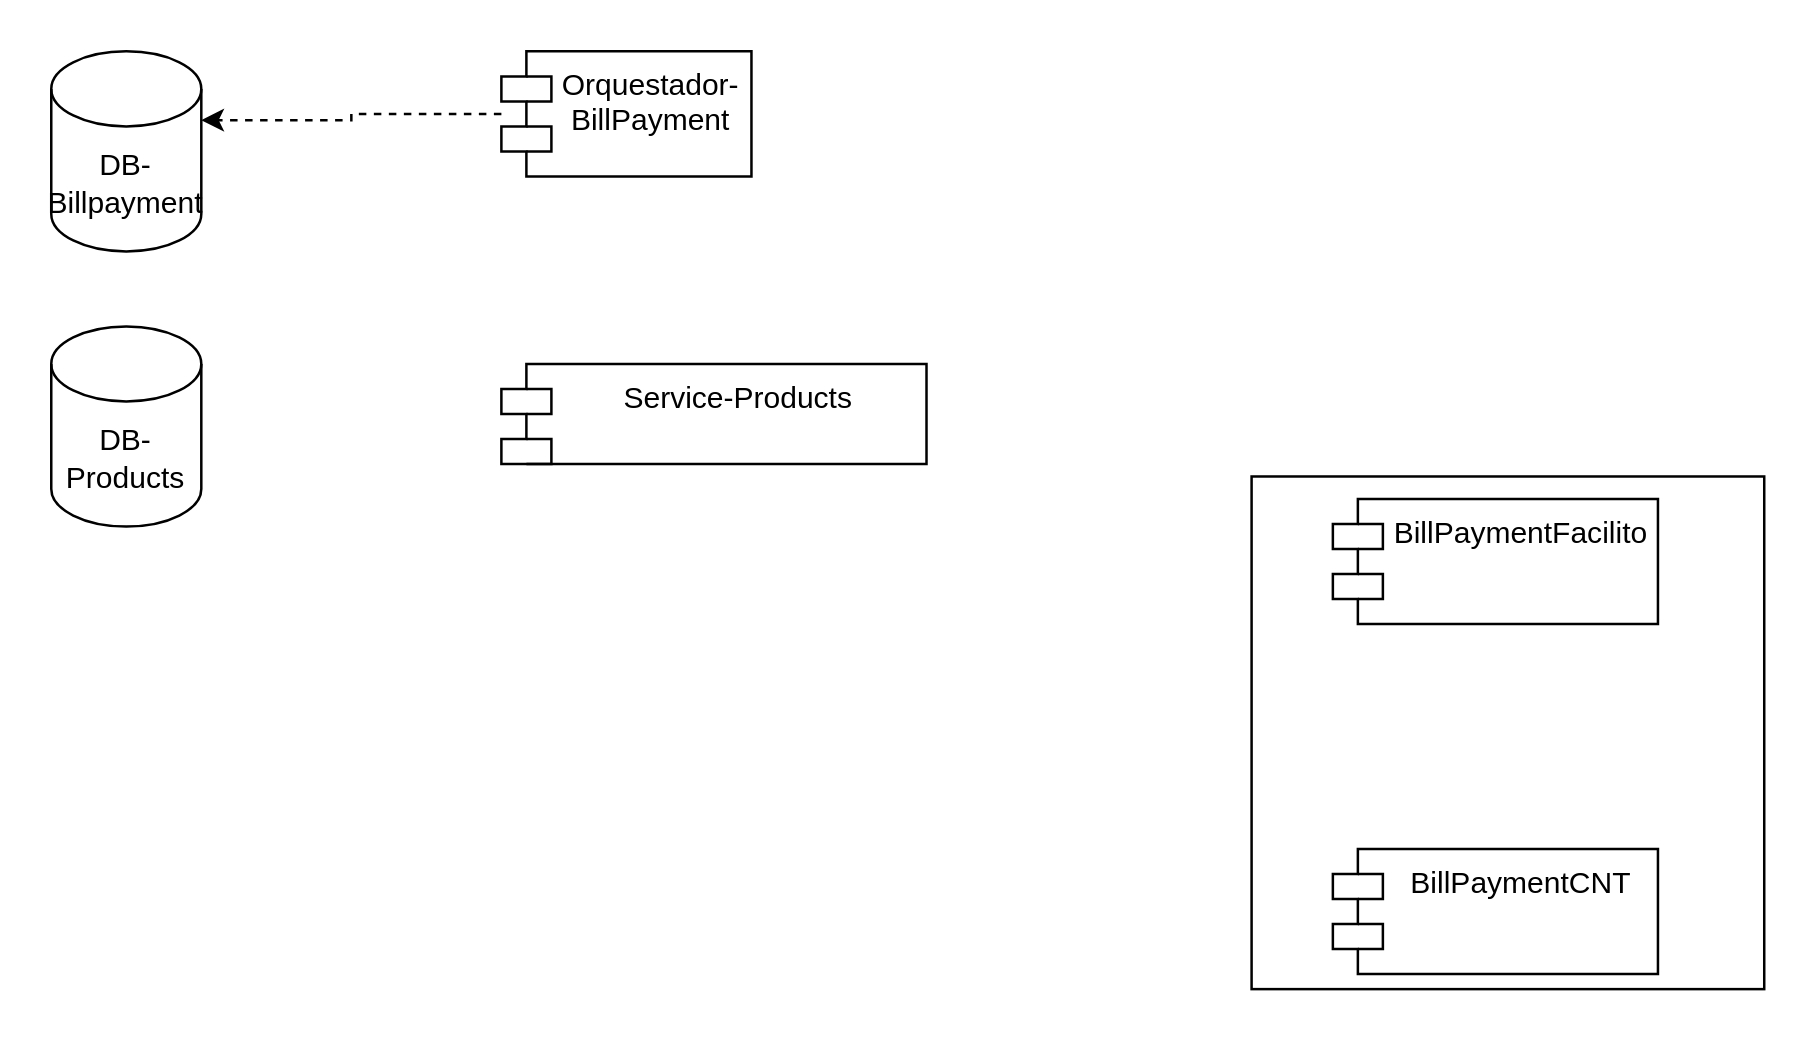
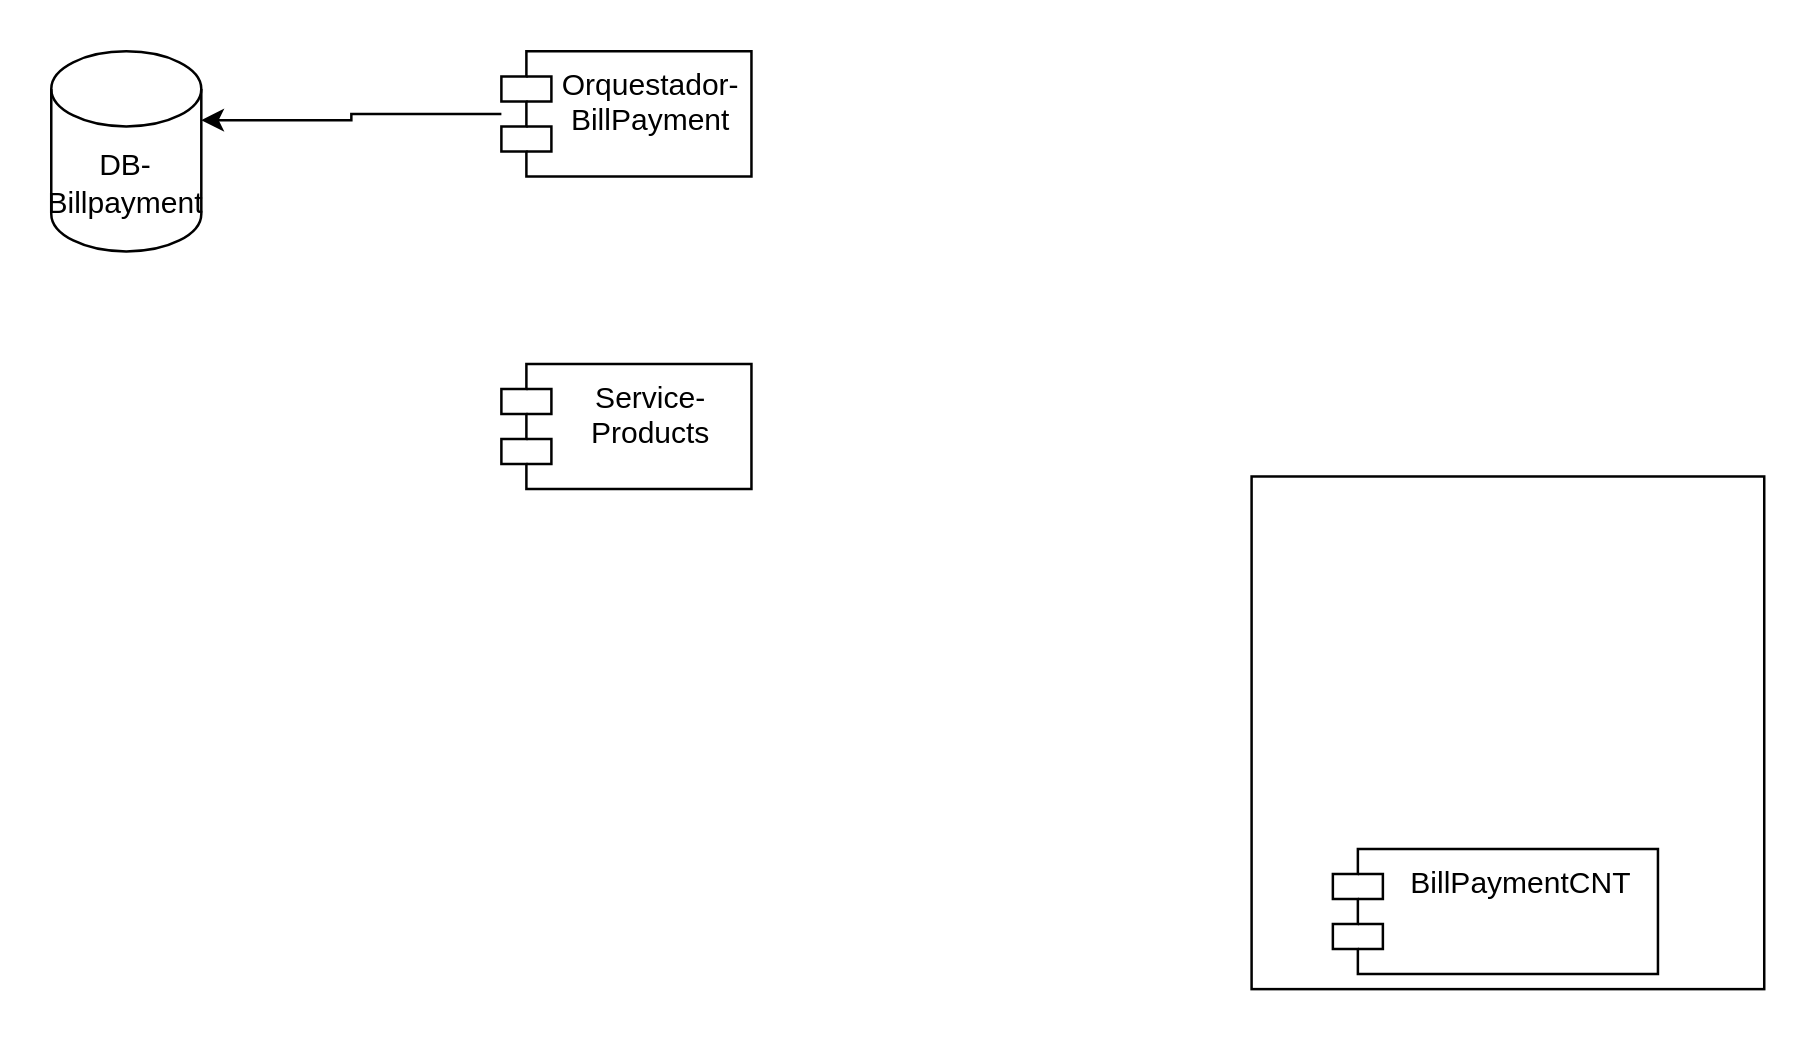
- <mxCell id="10" style="edgeStyle=orthogonalEdgeStyle;rounded=0;orthogonalLoop=1;jettySize=auto;html=1;entryX=1;entryY=0;entryDx=0;entryDy=27.5;entryPerimeter=0;dashed=1;" edge="1" parent="1" source="2" target="3"><mxGeometry relative="1" as="geometry" /></mxCell>
+ <mxCell id="10" style="edgeStyle=orthogonalEdgeStyle;rounded=0;orthogonalLoop=1;jettySize=auto;html=1;entryX=1;entryY=0;entryDx=0;entryDy=27.5;entryPerimeter=0;" edge="1" parent="1" source="2" target="3"><mxGeometry relative="1" as="geometry" /></mxCell>
- <mxCell id="8" value="Service-Products" style="shape=module;align=left;spacingLeft=20;align=center;verticalAlign=top;whiteSpace=wrap;html=1;" vertex="1" parent="1"><mxGeometry x="200" y="145" width="170" height="40" as="geometry" /></mxCell>
+ <mxCell id="8" value="Service-Products" style="shape=module;align=left;spacingLeft=20;align=center;verticalAlign=top;whiteSpace=wrap;html=1;" vertex="1" parent="1"><mxGeometry x="200" y="145" width="100" height="50" as="geometry" /></mxCell>
- <mxCell id="9" value="DB-Products" style="shape=cylinder3;whiteSpace=wrap;html=1;boundedLbl=1;backgroundOutline=1;size=15;" vertex="1" parent="1"><mxGeometry x="20" y="130" width="60" height="80" as="geometry" /></mxCell>
- <mxCell id="7" value="BillPaymentFacilito" style="shape=module;align=left;spacingLeft=20;align=center;verticalAlign=top;whiteSpace=wrap;html=1;" vertex="1" parent="4"><mxGeometry x="32.5" y="9" width="130" height="50" as="geometry" /></mxCell>
